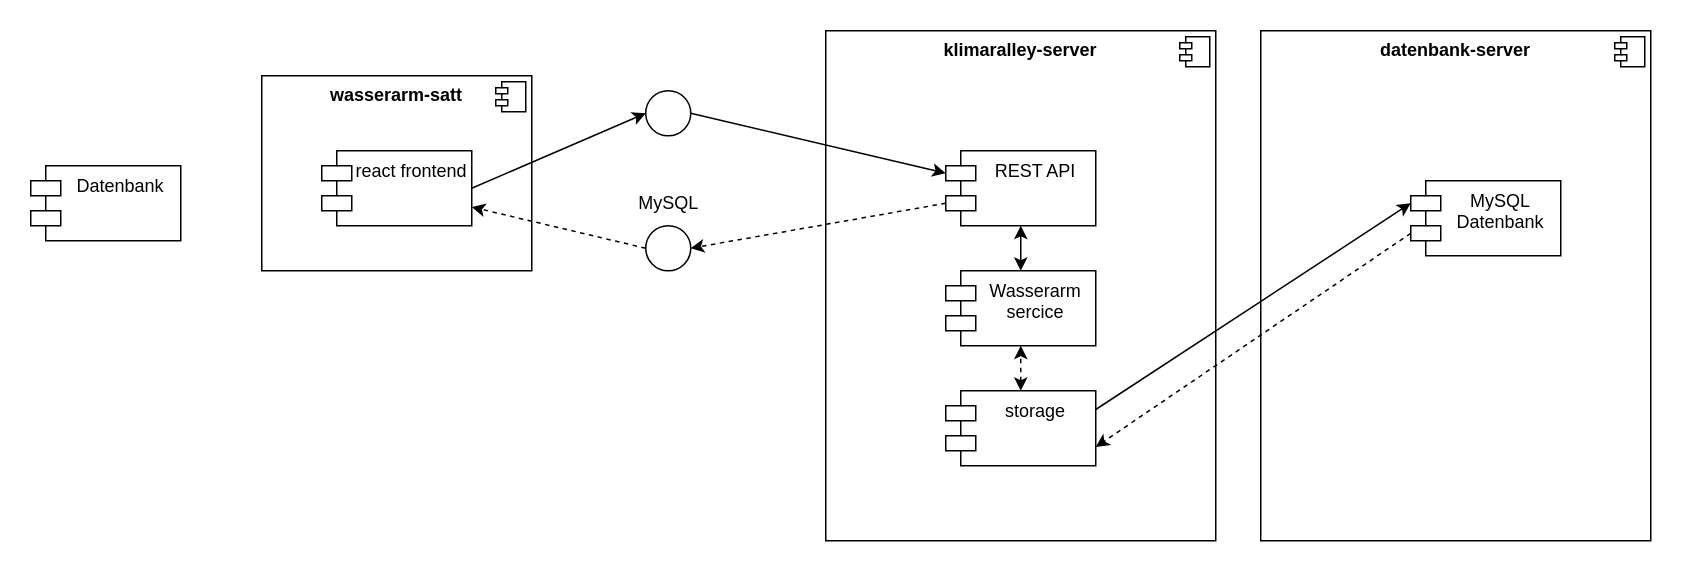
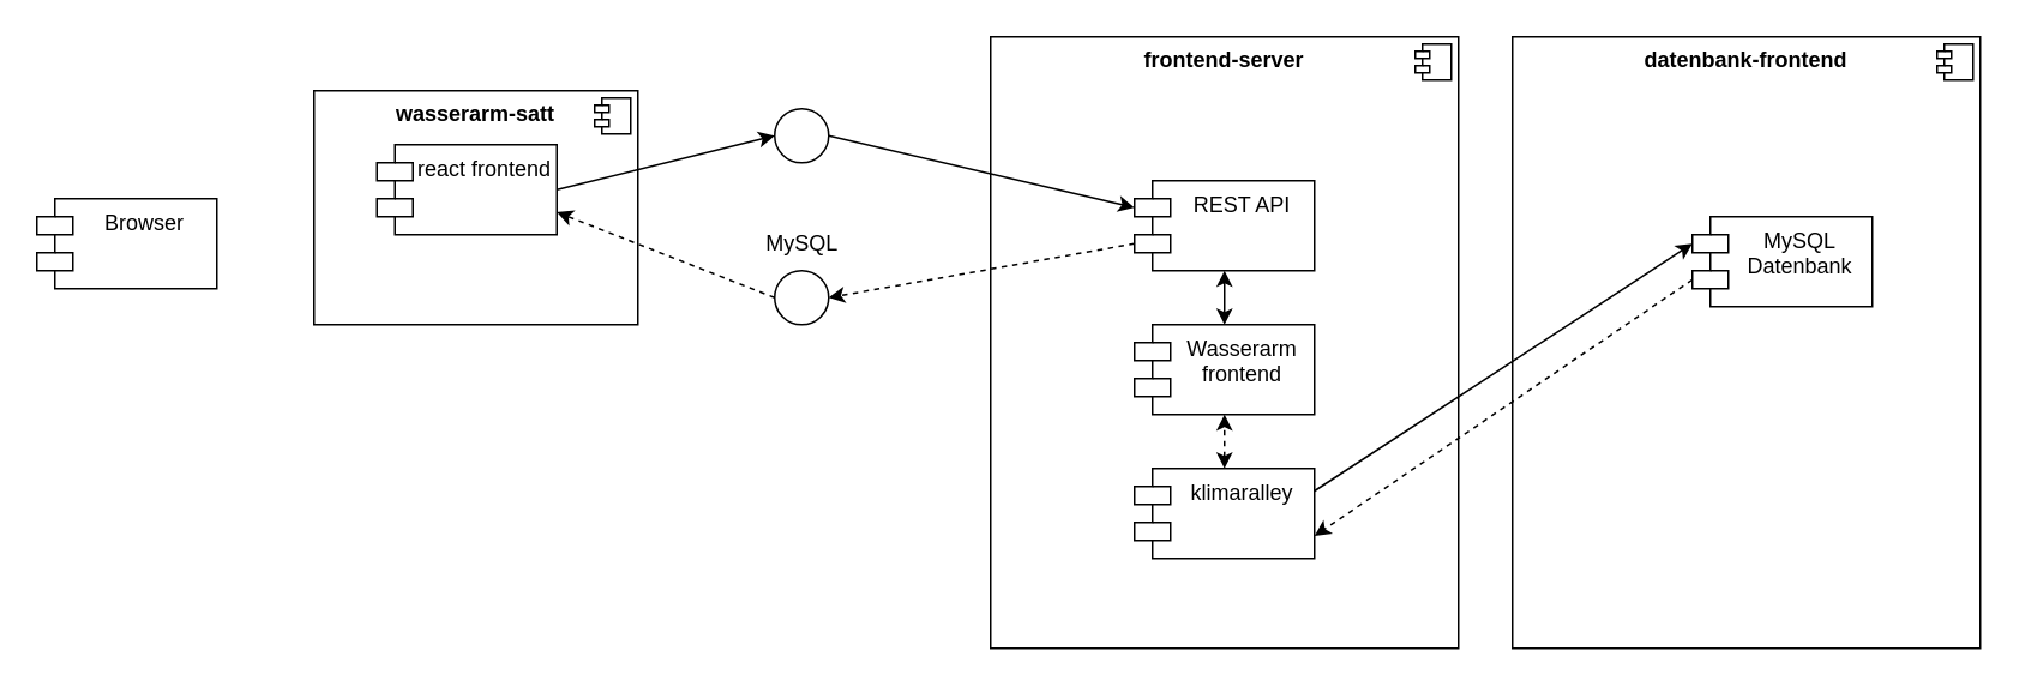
- <mxCell id="2" value="&lt;p style=&quot;margin:0px;margin-top:6px;text-align:center;&quot;&gt;&lt;b&gt;klimaralley-server&lt;/b&gt;&lt;/p&gt;" style="align=left;overflow=fill;html=1;dropTarget=0;whiteSpace=wrap;" vertex="1" parent="1"><mxGeometry x="550" y="20" width="260" height="340" as="geometry" /></mxCell>
+ <mxCell id="2" value="&lt;p style=&quot;margin:0px;margin-top:6px;text-align:center;&quot;&gt;&lt;b&gt;frontend-server&lt;/b&gt;&lt;/p&gt;" style="align=left;overflow=fill;html=1;dropTarget=0;whiteSpace=wrap;" vertex="1" parent="1"><mxGeometry x="550" y="20" width="260" height="340" as="geometry" /></mxCell>
- <mxCell id="17" value="&lt;p style=&quot;margin:0px;margin-top:6px;text-align:center;&quot;&gt;&lt;b&gt;datenbank-server&lt;/b&gt;&lt;/p&gt;" style="align=left;overflow=fill;html=1;dropTarget=0;whiteSpace=wrap;" vertex="1" parent="1"><mxGeometry x="840" y="20" width="260" height="340" as="geometry" /></mxCell>
+ <mxCell id="17" value="&lt;p style=&quot;margin:0px;margin-top:6px;text-align:center;&quot;&gt;&lt;b&gt;datenbank-frontend&lt;/b&gt;&lt;/p&gt;" style="align=left;overflow=fill;html=1;dropTarget=0;whiteSpace=wrap;" vertex="1" parent="1"><mxGeometry x="840" y="20" width="260" height="340" as="geometry" /></mxCell>
- <mxCell id="5" value="Datenbank" style="shape=module;align=left;spacingLeft=20;align=center;verticalAlign=top;whiteSpace=wrap;html=1;" vertex="1" parent="1"><mxGeometry x="20" y="110" width="100" height="50" as="geometry" /></mxCell>
+ <mxCell id="5" value="Browser" style="shape=module;align=left;spacingLeft=20;align=center;verticalAlign=top;whiteSpace=wrap;html=1;" vertex="1" parent="1"><mxGeometry x="20" y="110" width="100" height="50" as="geometry" /></mxCell>
- <mxCell id="8" value="react frontend" style="shape=module;align=left;spacingLeft=20;align=center;verticalAlign=top;whiteSpace=wrap;html=1;" vertex="1" parent="1"><mxGeometry x="214" y="100" width="100" height="50" as="geometry" /></mxCell>
+ <mxCell id="8" value="react frontend" style="shape=module;align=left;spacingLeft=20;align=center;verticalAlign=top;whiteSpace=wrap;html=1;" vertex="1" parent="1"><mxGeometry x="209" y="80" width="100" height="50" as="geometry" /></mxCell>
- <mxCell id="16" value="Wasserarm sercice" style="shape=module;align=left;spacingLeft=20;align=center;verticalAlign=top;whiteSpace=wrap;html=1;" vertex="1" parent="1"><mxGeometry x="630" y="180" width="100" height="50" as="geometry" /></mxCell>
+ <mxCell id="16" value="Wasserarm frontend" style="shape=module;align=left;spacingLeft=20;align=center;verticalAlign=top;whiteSpace=wrap;html=1;" vertex="1" parent="1"><mxGeometry x="630" y="180" width="100" height="50" as="geometry" /></mxCell>
- <mxCell id="23" value="storage" style="shape=module;align=left;spacingLeft=20;align=center;verticalAlign=top;whiteSpace=wrap;html=1;" vertex="1" parent="1"><mxGeometry x="630" y="260" width="100" height="50" as="geometry" /></mxCell>
+ <mxCell id="23" value="klimaralley" style="shape=module;align=left;spacingLeft=20;align=center;verticalAlign=top;whiteSpace=wrap;html=1;" vertex="1" parent="1"><mxGeometry x="630" y="260" width="100" height="50" as="geometry" /></mxCell>
